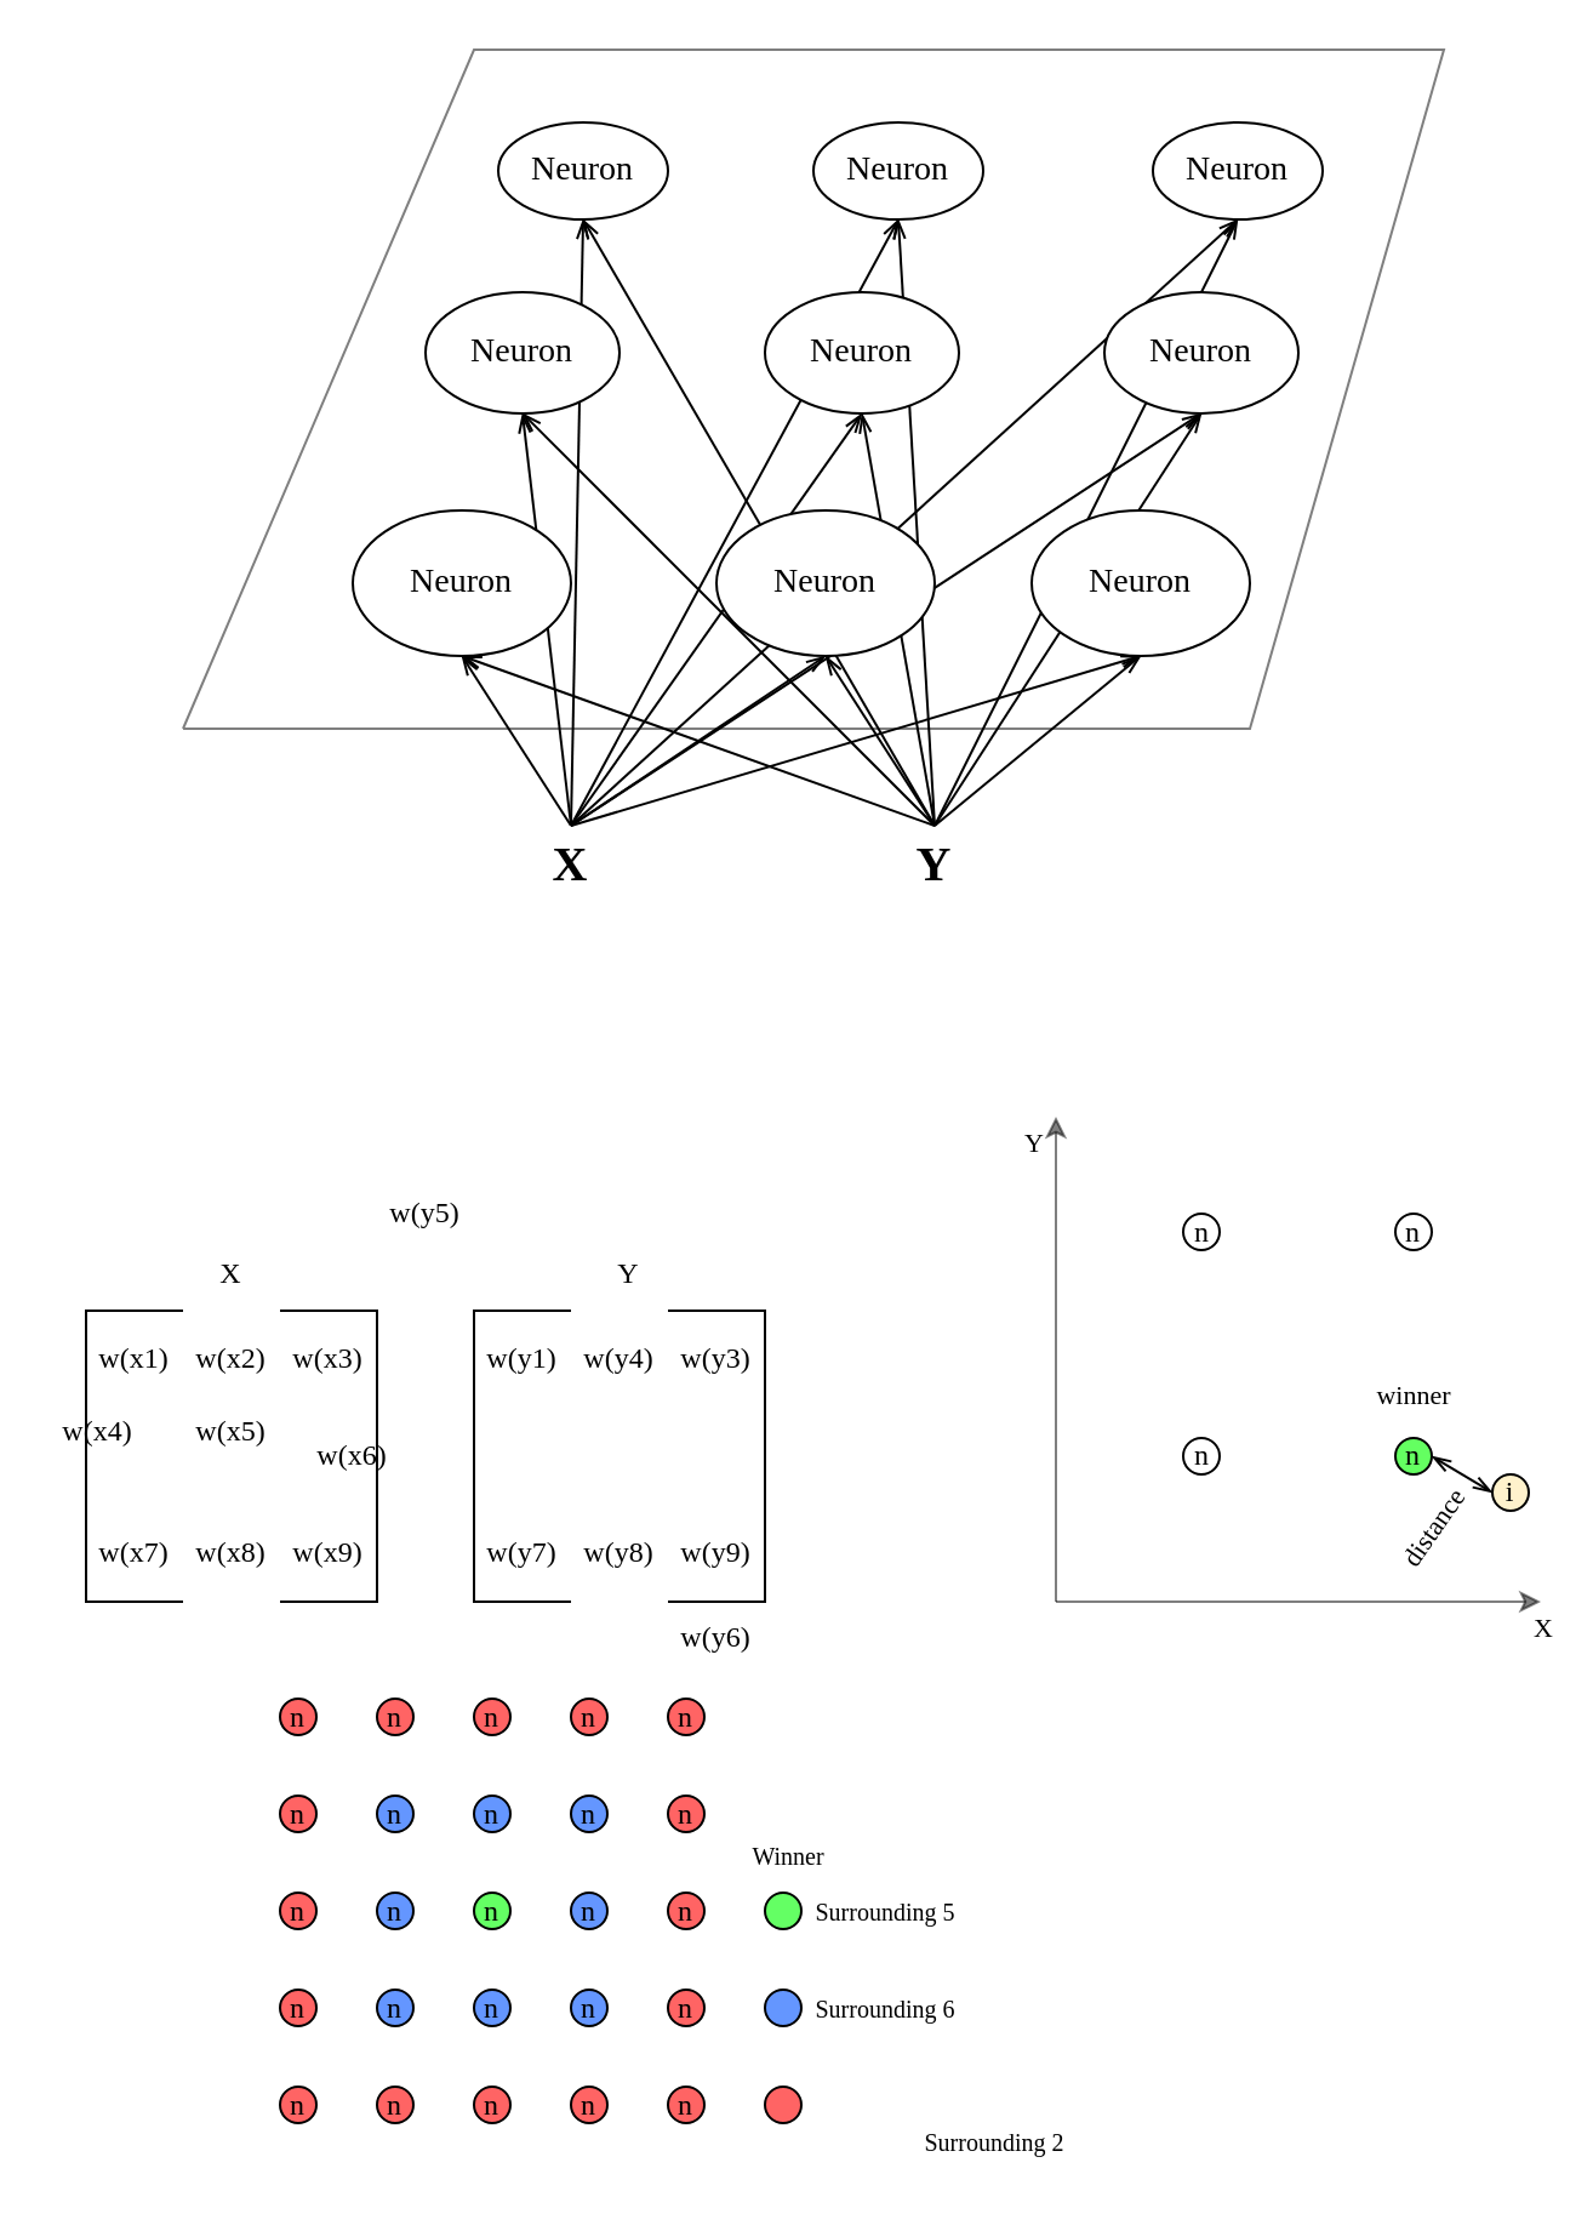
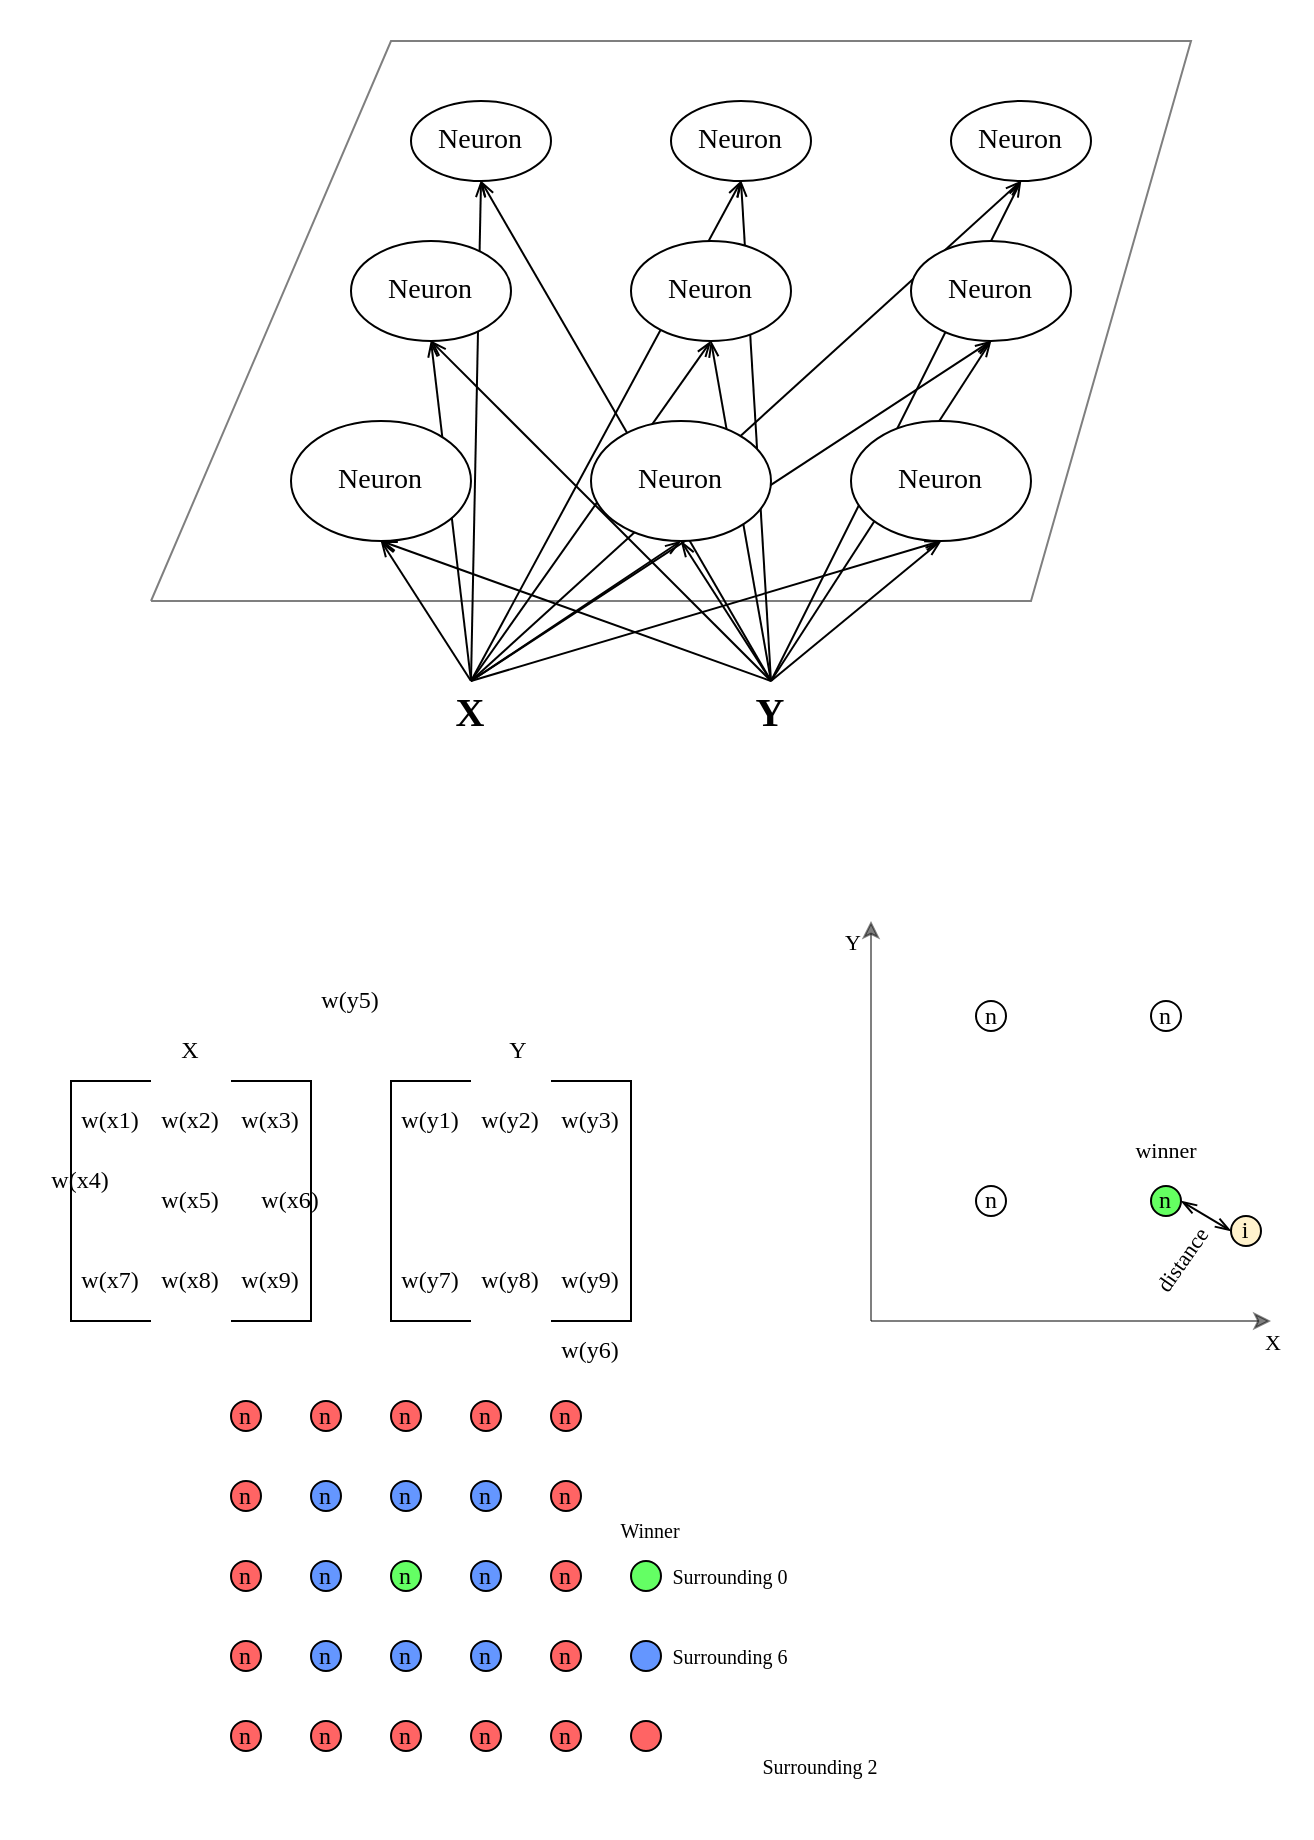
- <mxCell id="47" value="w(y4)" style="text;html=1;align=center;verticalAlign=middle;whiteSpace=wrap;rounded=0;fontFamily=Times New Roman;" vertex="1" parent="1"><mxGeometry x="235" y="550" width="40" height="20" as="geometry" /></mxCell>
+ <mxCell id="47" value="w(y2)" style="text;html=1;align=center;verticalAlign=middle;whiteSpace=wrap;rounded=0;fontFamily=Times New Roman;" vertex="1" parent="1"><mxGeometry x="235" y="550" width="40" height="20" as="geometry" /></mxCell>
- <mxCell id="42" value="w(x5)" style="text;html=1;align=center;verticalAlign=middle;whiteSpace=wrap;rounded=0;fontFamily=Times New Roman;" vertex="1" parent="1"><mxGeometry x="75" y="580" width="40" height="20" as="geometry" /></mxCell>
+ <mxCell id="42" value="w(x5)" style="text;html=1;align=center;verticalAlign=middle;whiteSpace=wrap;rounded=0;fontFamily=Times New Roman;" vertex="1" parent="1"><mxGeometry x="75" y="590" width="40" height="20" as="geometry" /></mxCell>
- <mxCell id="96" value="&lt;font style=&quot;font-size: 10px;&quot;&gt;Surrounding 5&lt;/font&gt;" style="text;html=1;align=center;verticalAlign=middle;whiteSpace=wrap;rounded=0;fontFamily=Times New Roman;" vertex="1" parent="1"><mxGeometry x="335" y="772.5" width="60" height="30" as="geometry" /></mxCell>
+ <mxCell id="96" value="&lt;font style=&quot;font-size: 10px;&quot;&gt;Surrounding 0&lt;/font&gt;" style="text;html=1;align=center;verticalAlign=middle;whiteSpace=wrap;rounded=0;fontFamily=Times New Roman;" vertex="1" parent="1"><mxGeometry x="335" y="772.5" width="60" height="30" as="geometry" /></mxCell>
